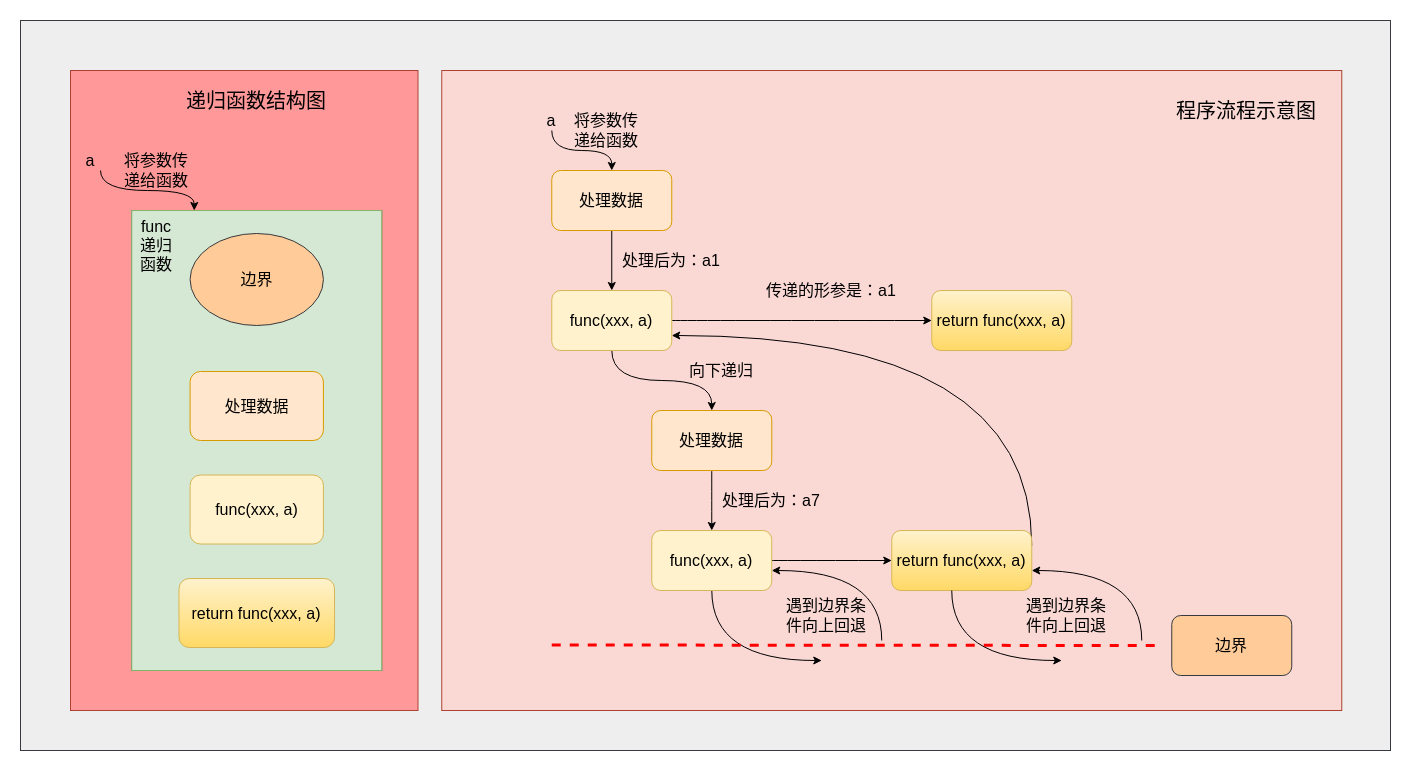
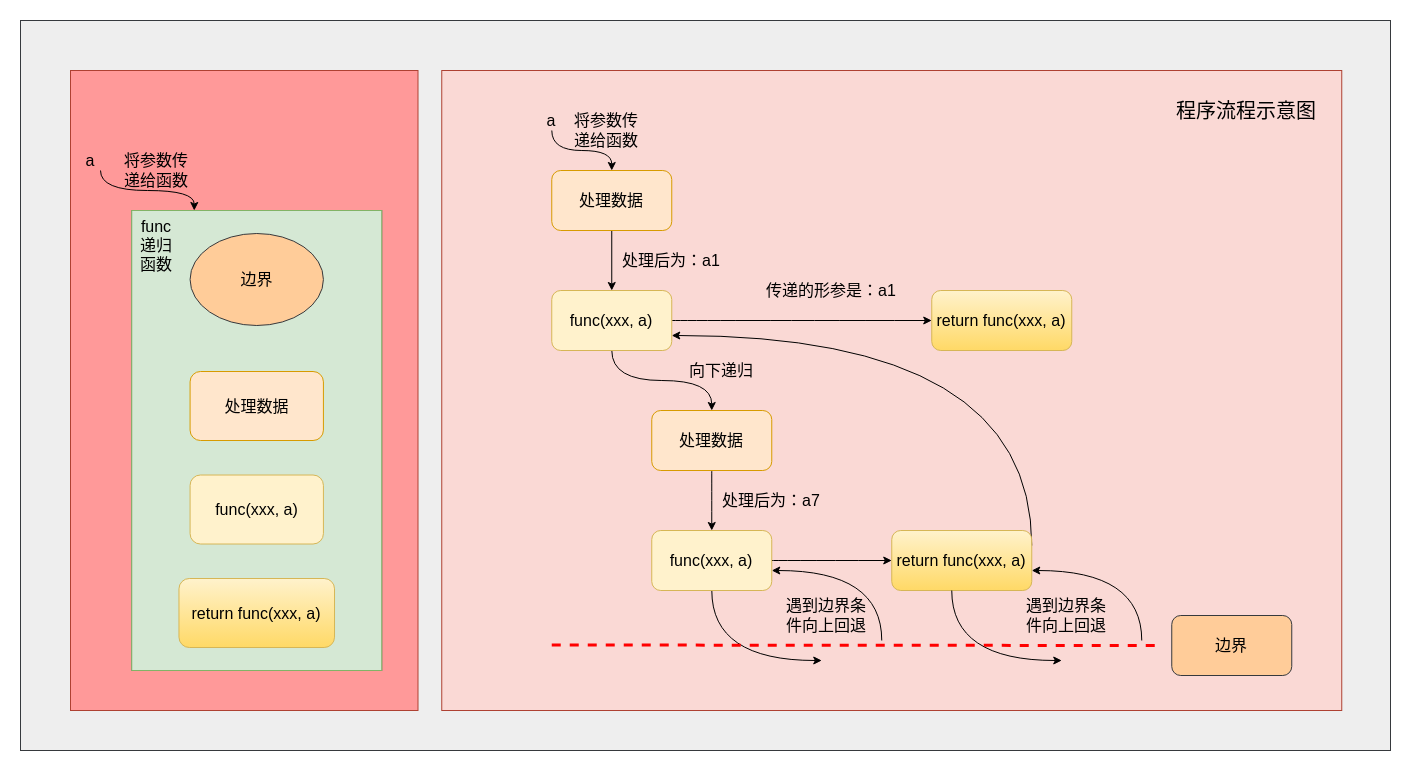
- <mxCell id="44" value="&lt;span style=&quot;font-size: 20px&quot;&gt;递归函数结构图&lt;/span&gt;" style="text;html=1;strokeColor=none;fillColor=none;align=center;verticalAlign=middle;whiteSpace=wrap;rounded=0;" vertex="1" parent="1"><mxGeometry x="181.25" y="90" width="150" height="20" as="geometry" /></mxCell>
